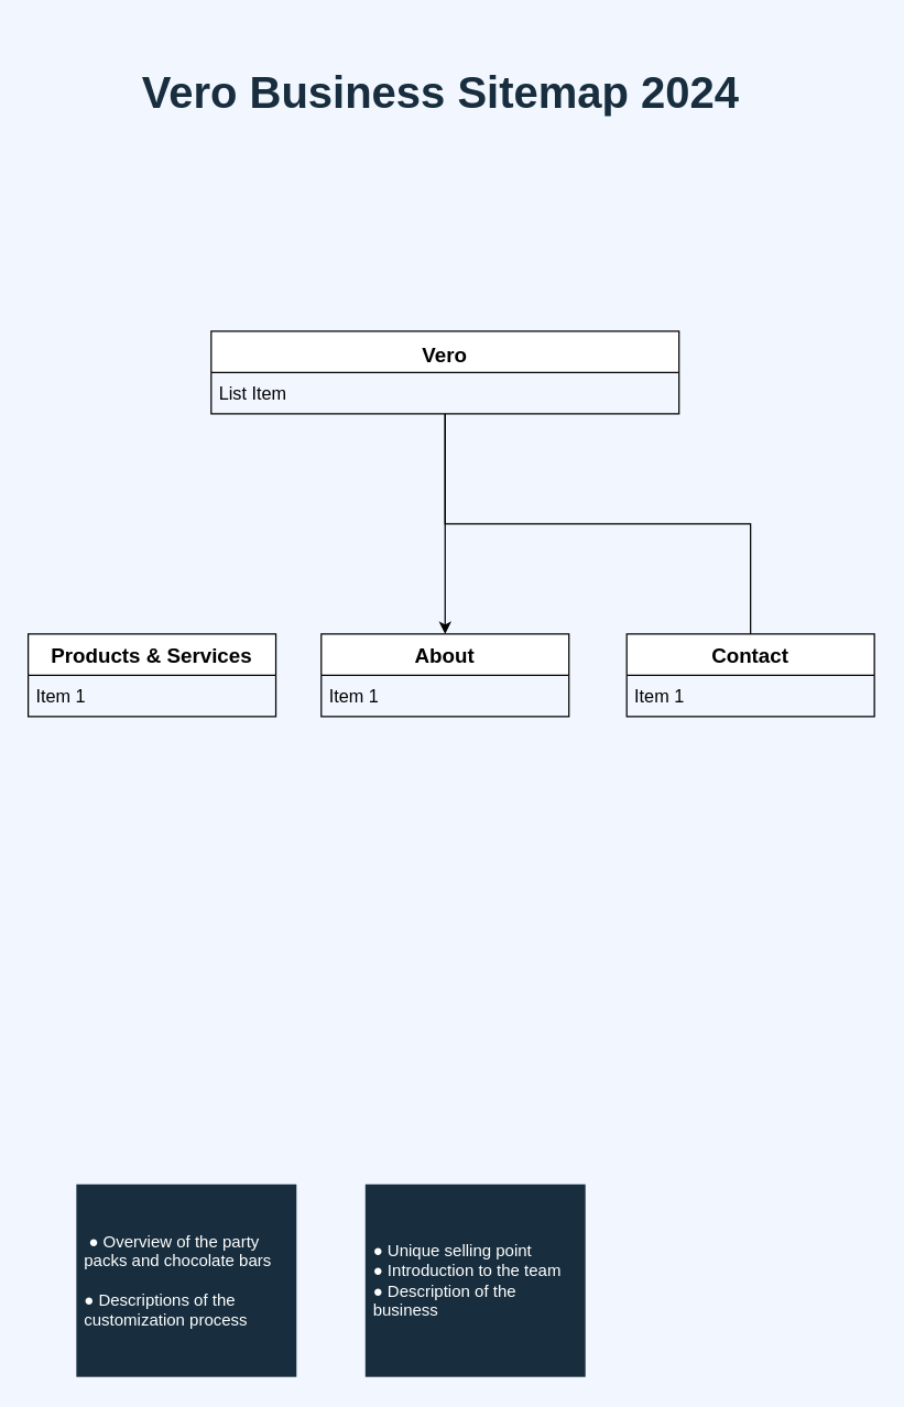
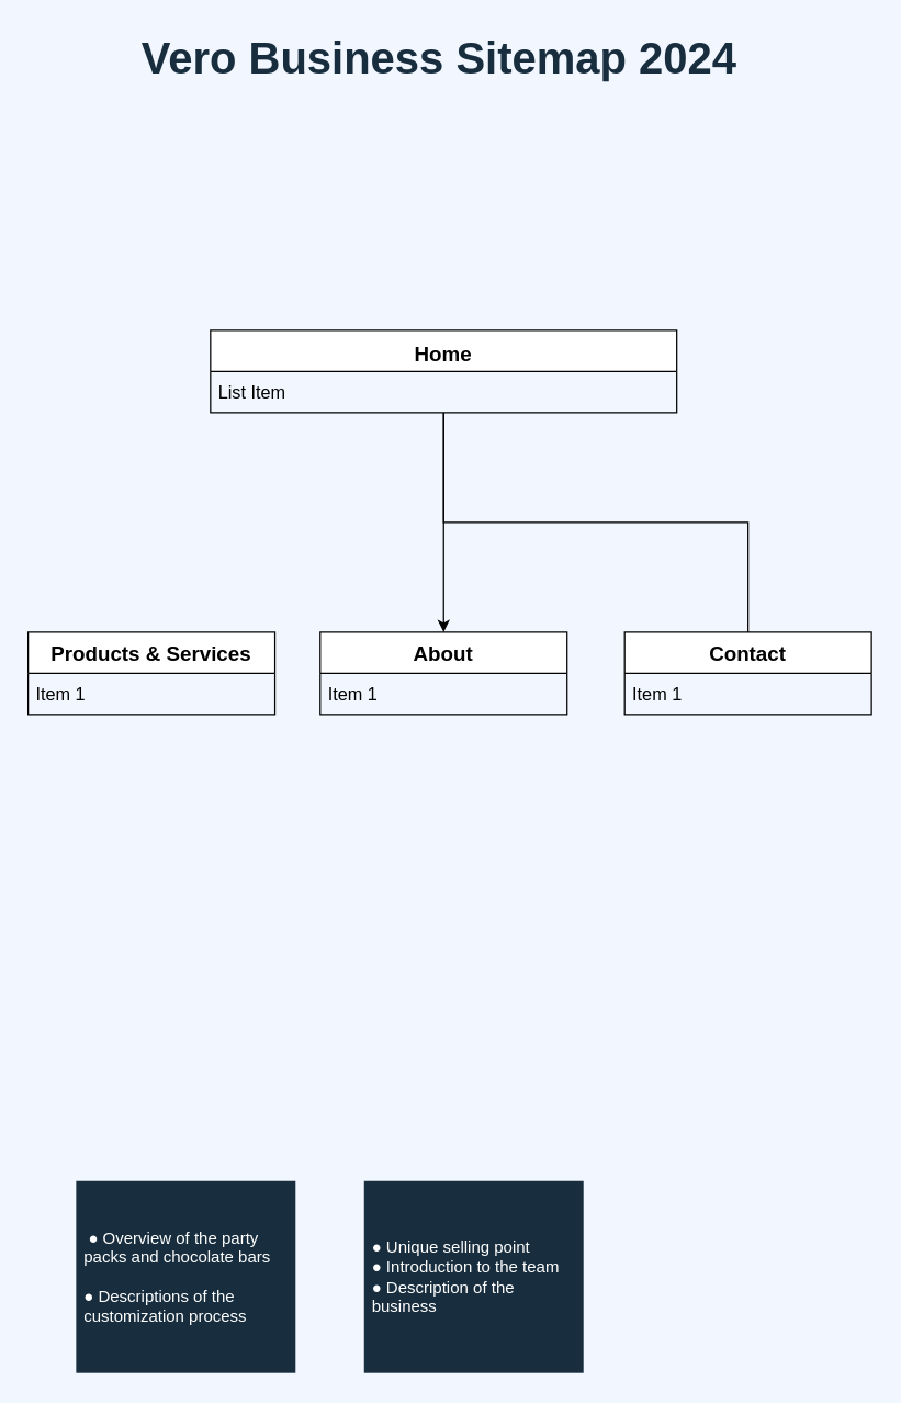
- <mxCell id="2" value="&lt;h1 style=&quot;margin-top: 0px;&quot;&gt;&lt;span&gt;&lt;font color=&quot;#182e3e&quot; style=&quot;font-size: 32px;&quot;&gt;Vero Business Sitemap 2024&lt;/font&gt;&lt;/span&gt;&lt;/h1&gt;" style="text;html=1;whiteSpace=wrap;overflow=hidden;rounded=0;labelBackgroundColor=none;fontColor=#ffffff;fillColor=none;strokeColor=none;strokeWidth=0;align=center;fontStyle=0;verticalAlign=middle;" parent="1" vertex="1"><mxGeometry x="99" y="45" width="442" height="40" as="geometry" /></mxCell>
+ <mxCell id="2" value="&lt;h1 style=&quot;margin-top: 0px;&quot;&gt;&lt;span&gt;&lt;font color=&quot;#182e3e&quot; style=&quot;font-size: 32px;&quot;&gt;Vero Business Sitemap 2024&lt;/font&gt;&lt;/span&gt;&lt;/h1&gt;" style="text;html=1;whiteSpace=wrap;overflow=hidden;rounded=0;labelBackgroundColor=none;fontColor=#ffffff;fillColor=none;strokeColor=none;strokeWidth=0;align=center;fontStyle=0;verticalAlign=middle;" parent="1" vertex="1"><mxGeometry x="99" y="20" width="442" height="40" as="geometry" /></mxCell>
- <mxCell id="7" value="&lt;h1&gt;&lt;font style=&quot;font-size: 15px;&quot;&gt;Vero&lt;/font&gt;&lt;/h1&gt;" style="swimlane;fontStyle=0;childLayout=stackLayout;horizontal=1;startSize=30;horizontalStack=0;resizeParent=1;resizeParentMax=0;resizeLast=0;collapsible=1;marginBottom=0;whiteSpace=wrap;html=1;verticalAlign=middle;rounded=0;" vertex="1" parent="1"><mxGeometry x="153" y="240" width="340" height="60" as="geometry"><mxRectangle x="600" y="501" width="60" height="30" as="alternateBounds" /></mxGeometry></mxCell>
+ <mxCell id="7" value="&lt;h1&gt;&lt;font style=&quot;font-size: 15px;&quot;&gt;Home&lt;/font&gt;&lt;/h1&gt;" style="swimlane;fontStyle=0;childLayout=stackLayout;horizontal=1;startSize=30;horizontalStack=0;resizeParent=1;resizeParentMax=0;resizeLast=0;collapsible=1;marginBottom=0;whiteSpace=wrap;html=1;verticalAlign=middle;rounded=0;" vertex="1" parent="1"><mxGeometry x="153" y="240" width="340" height="60" as="geometry"><mxRectangle x="600" y="501" width="60" height="30" as="alternateBounds" /></mxGeometry></mxCell>
